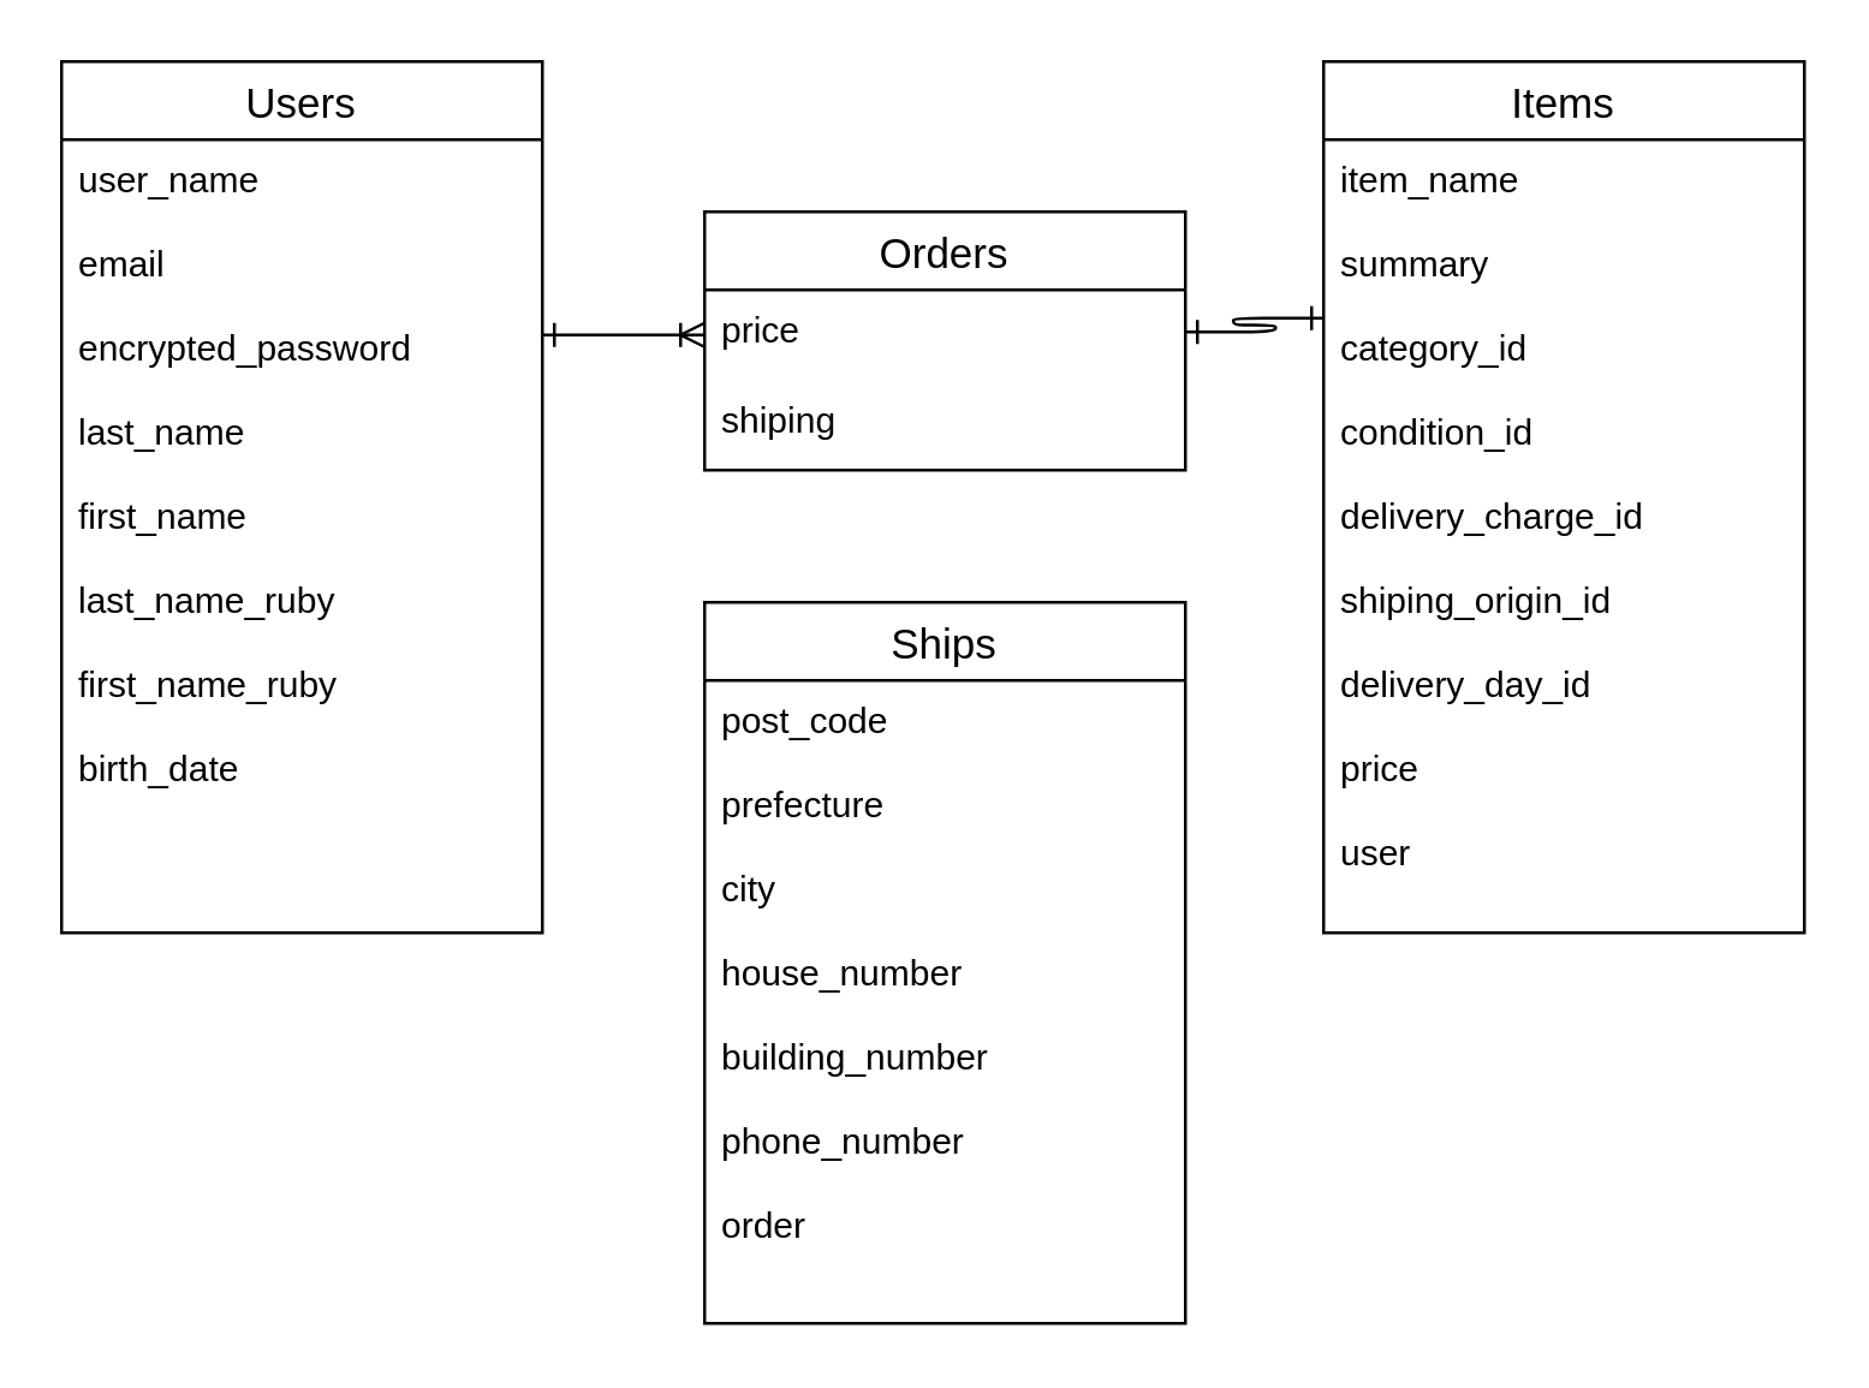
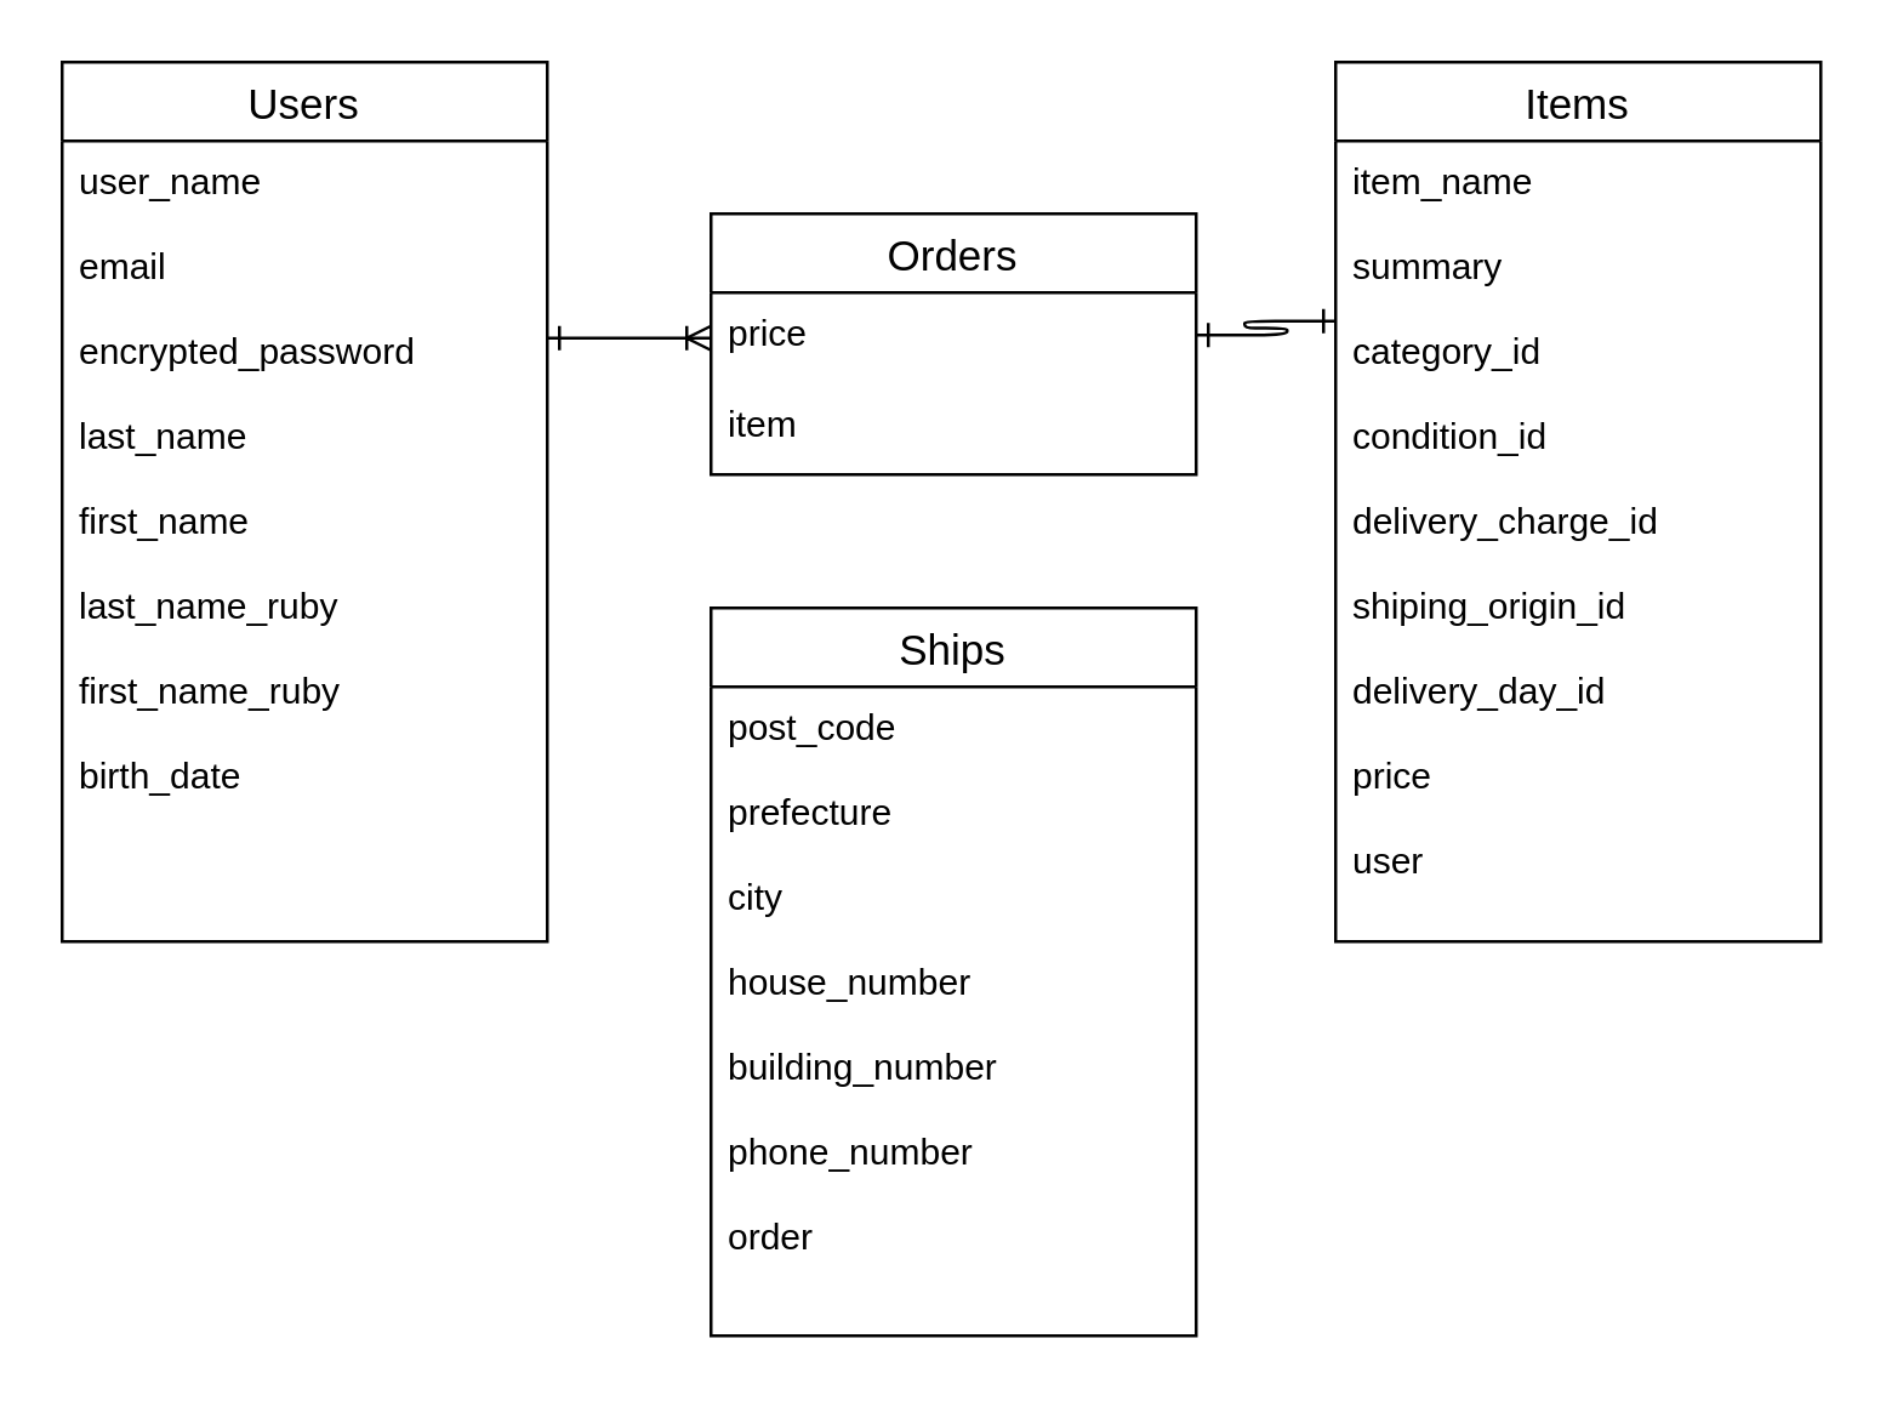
- <mxCell id="4" value="shiping" style="text;strokeColor=none;fillColor=none;spacingLeft=4;spacingRight=4;overflow=hidden;rotatable=0;points=[[0,0.5],[1,0.5]];portConstraint=eastwest;fontSize=12;" vertex="1" parent="2"><mxGeometry y="56" width="160" height="30" as="geometry" /></mxCell>
+ <mxCell id="4" value="item" style="text;strokeColor=none;fillColor=none;spacingLeft=4;spacingRight=4;overflow=hidden;rotatable=0;points=[[0,0.5],[1,0.5]];portConstraint=eastwest;fontSize=12;" vertex="1" parent="2"><mxGeometry y="56" width="160" height="30" as="geometry" /></mxCell>
